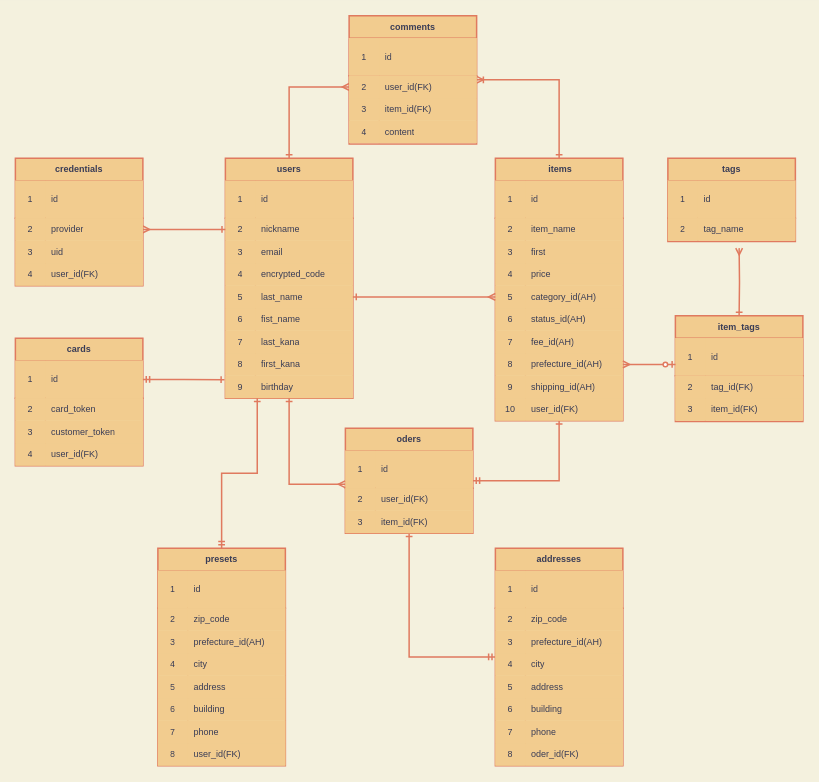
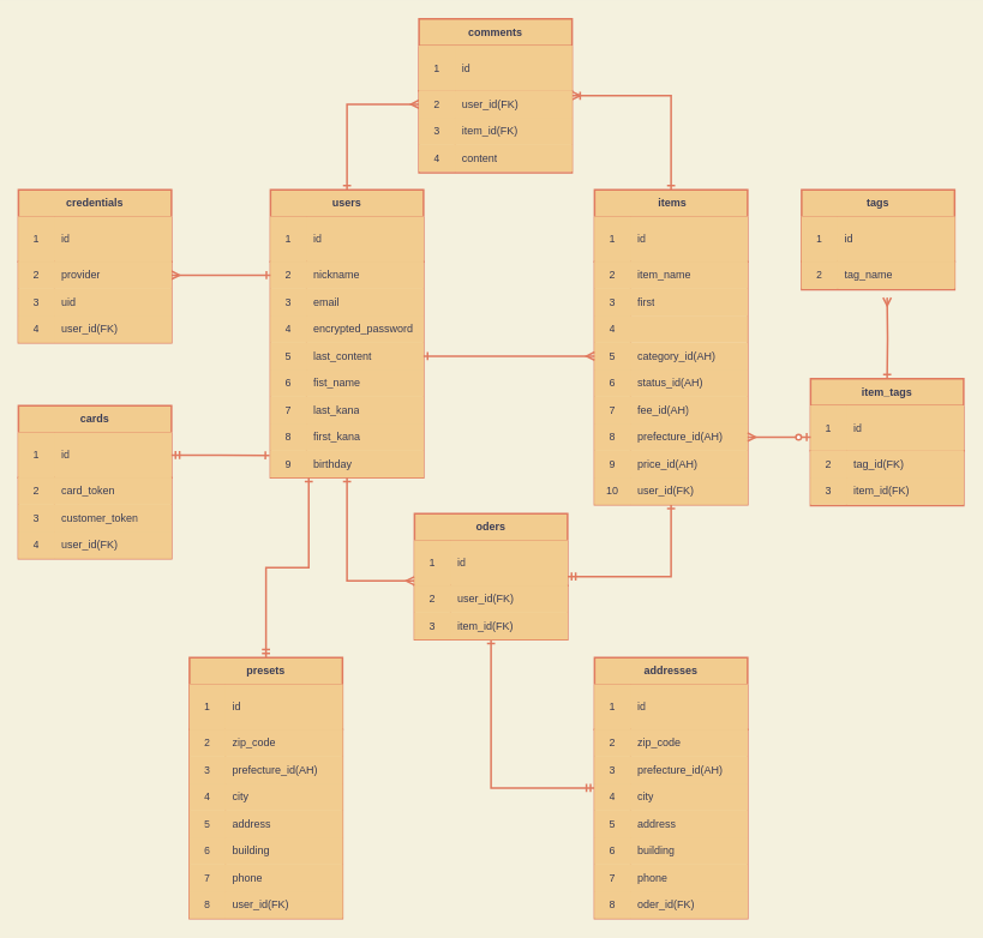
- <mxCell id="14" value="encrypted_code" style="shape=partialRectangle;html=1;whiteSpace=wrap;connectable=0;top=0;left=0;bottom=0;right=0;align=left;spacingLeft=6;overflow=hidden;strokeWidth=2;shadow=0;labelBackgroundColor=none;verticalAlign=middle;fontSize=12;fillColor=#F2CC8F;strokeColor=#E07A5F;fontColor=#393C56;" vertex="1" parent="12"><mxGeometry x="40" width="130" height="30" as="geometry" /></mxCell>
+ <mxCell id="14" value="encrypted_password" style="shape=partialRectangle;html=1;whiteSpace=wrap;connectable=0;top=0;left=0;bottom=0;right=0;align=left;spacingLeft=6;overflow=hidden;strokeWidth=2;shadow=0;labelBackgroundColor=none;verticalAlign=middle;fontSize=12;fillColor=#F2CC8F;strokeColor=#E07A5F;fontColor=#393C56;" vertex="1" parent="12"><mxGeometry x="40" width="130" height="30" as="geometry" /></mxCell>
- <mxCell id="44" value="price" style="shape=partialRectangle;html=1;whiteSpace=wrap;connectable=0;top=0;left=0;bottom=0;right=0;align=left;spacingLeft=6;overflow=hidden;strokeWidth=2;shadow=0;labelBackgroundColor=none;verticalAlign=middle;fontSize=12;fillColor=#F2CC8F;strokeColor=#E07A5F;fontColor=#393C56;" vertex="1" parent="42"><mxGeometry x="40" width="130" height="30" as="geometry" /></mxCell>
- <mxCell id="17" value="last_name" style="shape=partialRectangle;html=1;whiteSpace=wrap;connectable=0;top=0;left=0;bottom=0;right=0;align=left;spacingLeft=6;overflow=hidden;strokeWidth=2;shadow=0;labelBackgroundColor=none;verticalAlign=middle;fontSize=12;fillColor=#F2CC8F;strokeColor=#E07A5F;fontColor=#393C56;" vertex="1" parent="15"><mxGeometry x="40" width="130" height="30" as="geometry" /></mxCell>
+ <mxCell id="17" value="last_content" style="shape=partialRectangle;html=1;whiteSpace=wrap;connectable=0;top=0;left=0;bottom=0;right=0;align=left;spacingLeft=6;overflow=hidden;strokeWidth=2;shadow=0;labelBackgroundColor=none;verticalAlign=middle;fontSize=12;fillColor=#F2CC8F;strokeColor=#E07A5F;fontColor=#393C56;" vertex="1" parent="15"><mxGeometry x="40" width="130" height="30" as="geometry" /></mxCell>
- <mxCell id="59" value="shipping_id(AH)" style="shape=partialRectangle;html=1;whiteSpace=wrap;connectable=0;top=0;left=0;bottom=0;right=0;align=left;spacingLeft=6;overflow=hidden;strokeWidth=2;shadow=0;labelBackgroundColor=none;verticalAlign=middle;fontSize=12;fillColor=#F2CC8F;strokeColor=#E07A5F;fontColor=#393C56;" vertex="1" parent="57"><mxGeometry x="40" width="130" height="30" as="geometry" /></mxCell>
+ <mxCell id="59" value="price_id(AH)" style="shape=partialRectangle;html=1;whiteSpace=wrap;connectable=0;top=0;left=0;bottom=0;right=0;align=left;spacingLeft=6;overflow=hidden;strokeWidth=2;shadow=0;labelBackgroundColor=none;verticalAlign=middle;fontSize=12;fillColor=#F2CC8F;strokeColor=#E07A5F;fontColor=#393C56;" vertex="1" parent="57"><mxGeometry x="40" width="130" height="30" as="geometry" /></mxCell>
